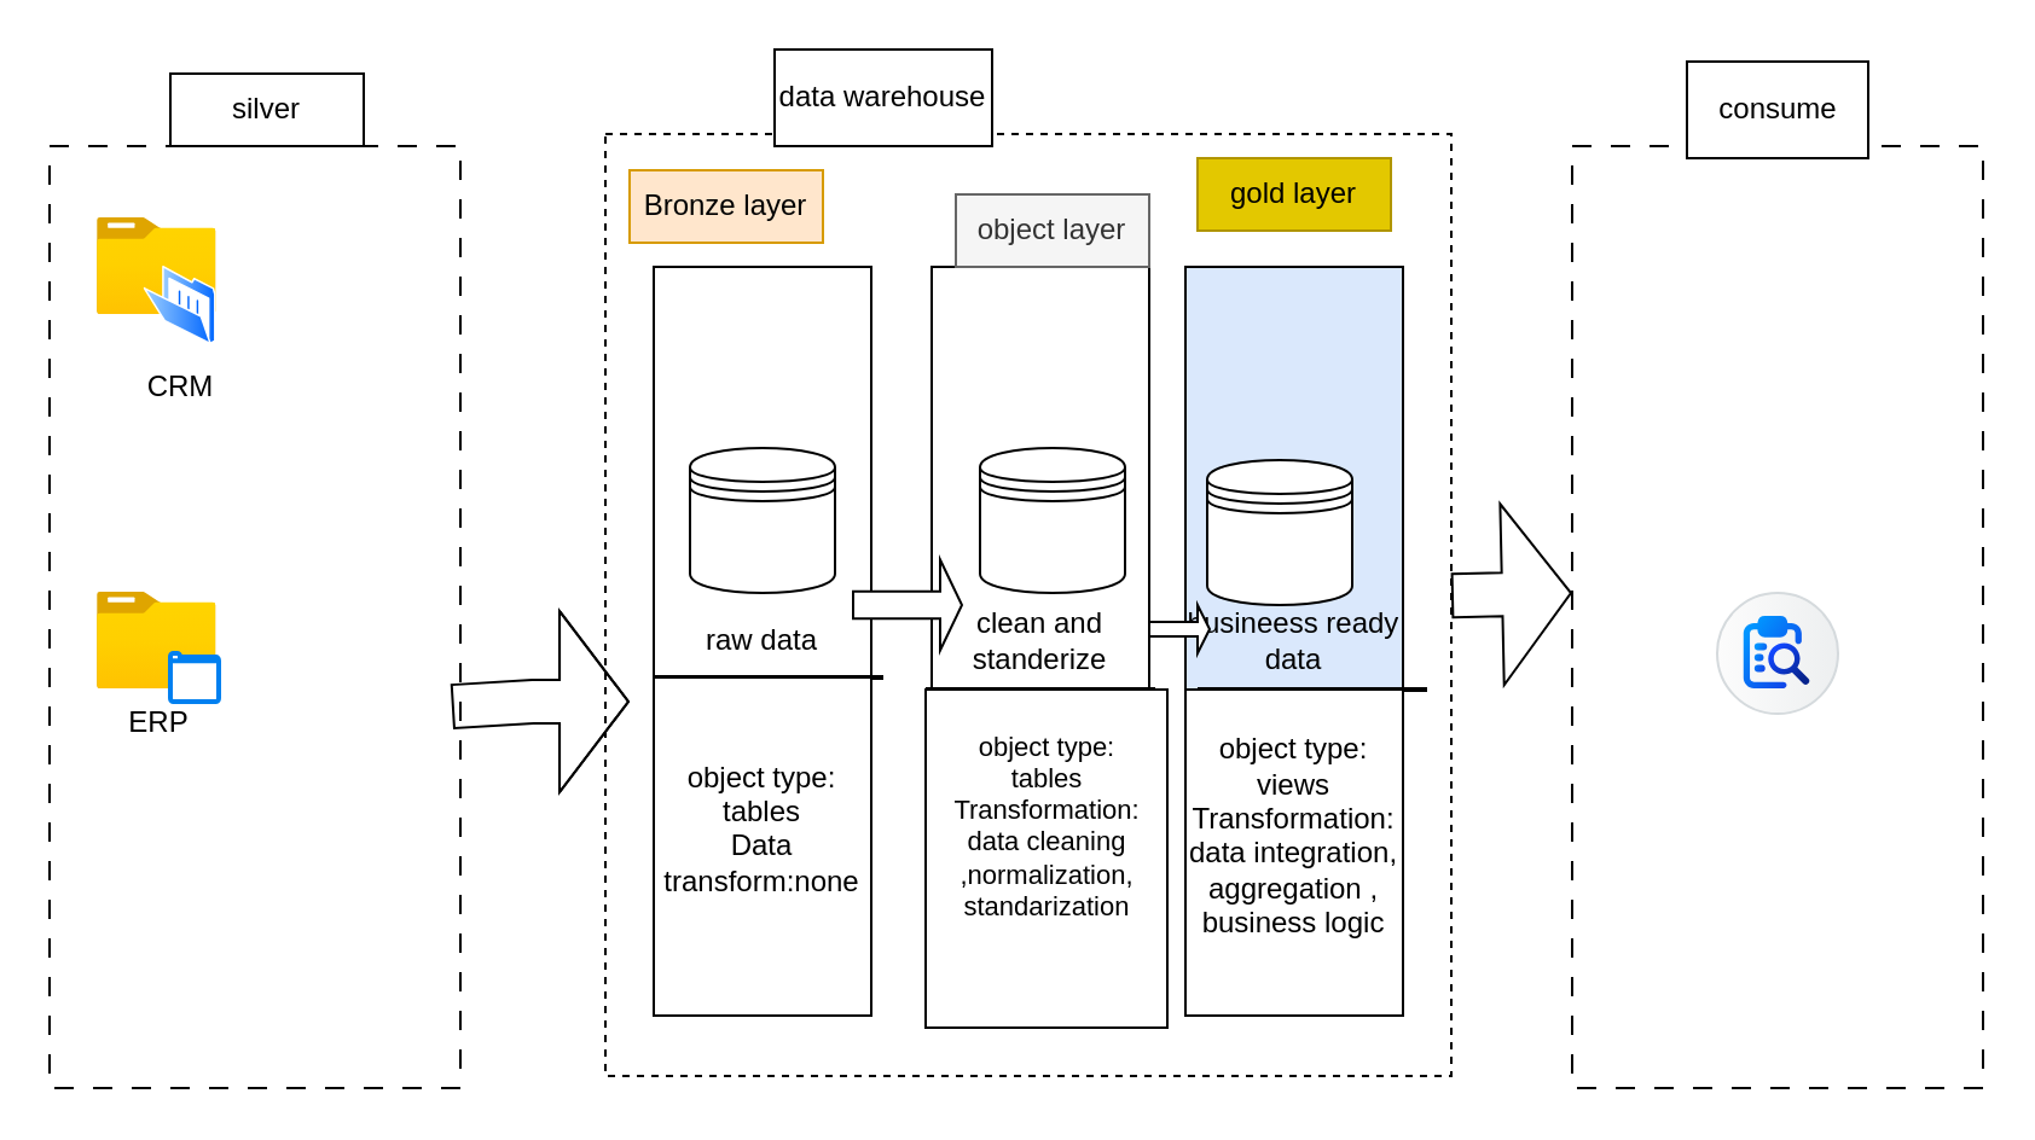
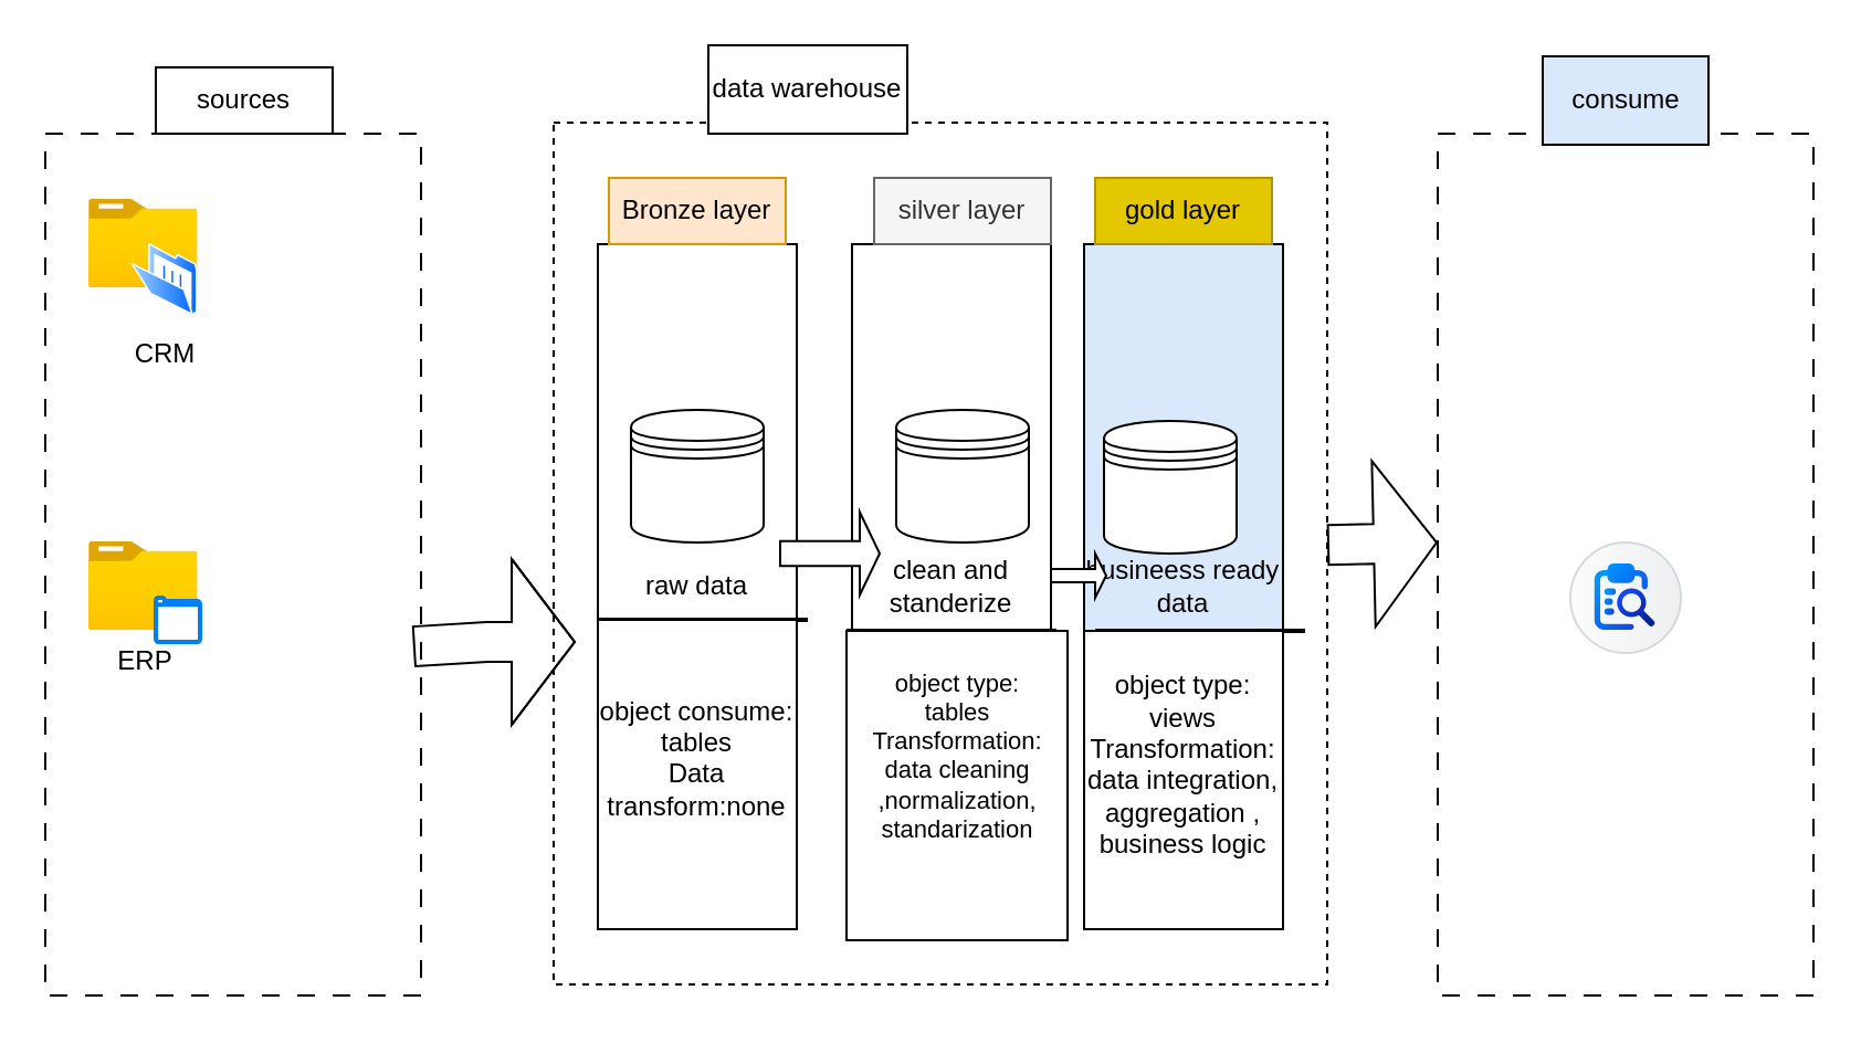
- <mxCell id="3" value="silver" style="rounded=0;whiteSpace=wrap;html=1;" vertex="1" parent="1"><mxGeometry x="70" y="30" width="80" height="30" as="geometry" /></mxCell>
+ <mxCell id="3" value="sources" style="rounded=0;whiteSpace=wrap;html=1;" vertex="1" parent="1"><mxGeometry x="70" y="30" width="80" height="30" as="geometry" /></mxCell>
- <mxCell id="7" value="consume" style="rounded=0;whiteSpace=wrap;html=1;" vertex="1" parent="1"><mxGeometry x="697.5" y="25" width="75" height="40" as="geometry" /></mxCell>
+ <mxCell id="7" value="consume" style="rounded=0;whiteSpace=wrap;html=1;fillColor=#dae8fc;" vertex="1" parent="1"><mxGeometry x="697.5" y="25" width="75" height="40" as="geometry" /></mxCell>
- <mxCell id="13" value="gold layer" style="rounded=0;whiteSpace=wrap;html=1;fillColor=#e3c800;fontColor=#000000;strokeColor=#B09500;" vertex="1" parent="1"><mxGeometry x="495" y="65" width="80" height="30" as="geometry" /></mxCell>
+ <mxCell id="13" value="gold layer" style="rounded=0;whiteSpace=wrap;html=1;fillColor=#e3c800;fontColor=#000000;strokeColor=#B09500;" vertex="1" parent="1"><mxGeometry x="495" y="80" width="80" height="30" as="geometry" /></mxCell>
- <mxCell id="11" value="Bronze layer" style="rounded=0;whiteSpace=wrap;html=1;fillColor=#ffe6cc;strokeColor=#d79b00;" vertex="1" parent="1"><mxGeometry x="260" y="70" width="80" height="30" as="geometry" /></mxCell>
+ <mxCell id="11" value="Bronze layer" style="rounded=0;whiteSpace=wrap;html=1;fillColor=#ffe6cc;strokeColor=#d79b00;" vertex="1" parent="1"><mxGeometry x="275" y="80" width="80" height="30" as="geometry" /></mxCell>
- <mxCell id="12" value="object layer" style="rounded=0;whiteSpace=wrap;html=1;fillColor=#f5f5f5;fontColor=#333333;strokeColor=#666666;" vertex="1" parent="1"><mxGeometry x="395" y="80" width="80" height="30" as="geometry" /></mxCell>
+ <mxCell id="12" value="silver layer" style="rounded=0;whiteSpace=wrap;html=1;fillColor=#f5f5f5;fontColor=#333333;strokeColor=#666666;" vertex="1" parent="1"><mxGeometry x="395" y="80" width="80" height="30" as="geometry" /></mxCell>
- <mxCell id="26" value="object type: tables&lt;div&gt;Data transform:none&lt;/div&gt;&lt;div&gt;&lt;br&gt;&lt;/div&gt;" style="rounded=0;whiteSpace=wrap;html=1;" vertex="1" parent="1"><mxGeometry x="270" y="280" width="90" height="140" as="geometry" /></mxCell>
+ <mxCell id="26" value="object consume: tables&lt;div&gt;Data transform:none&lt;/div&gt;&lt;div&gt;&lt;br&gt;&lt;/div&gt;" style="rounded=0;whiteSpace=wrap;html=1;" vertex="1" parent="1"><mxGeometry x="270" y="280" width="90" height="140" as="geometry" /></mxCell>
